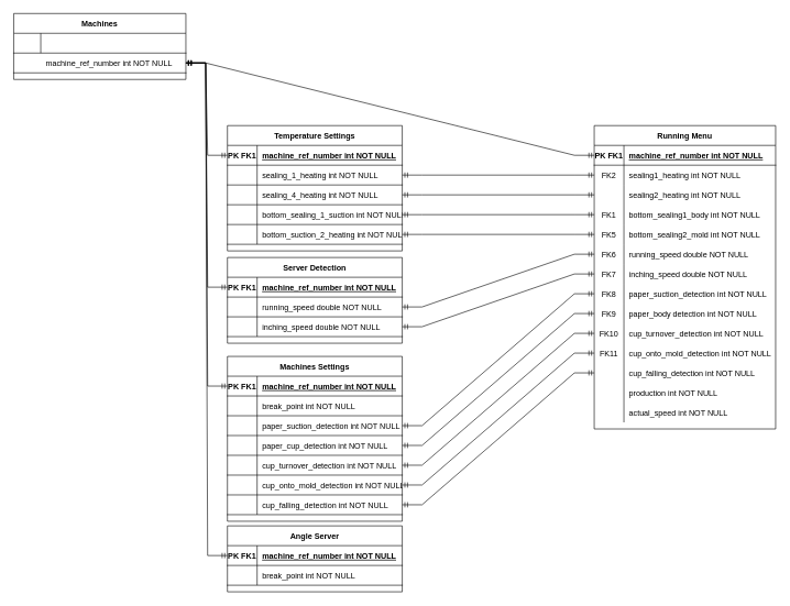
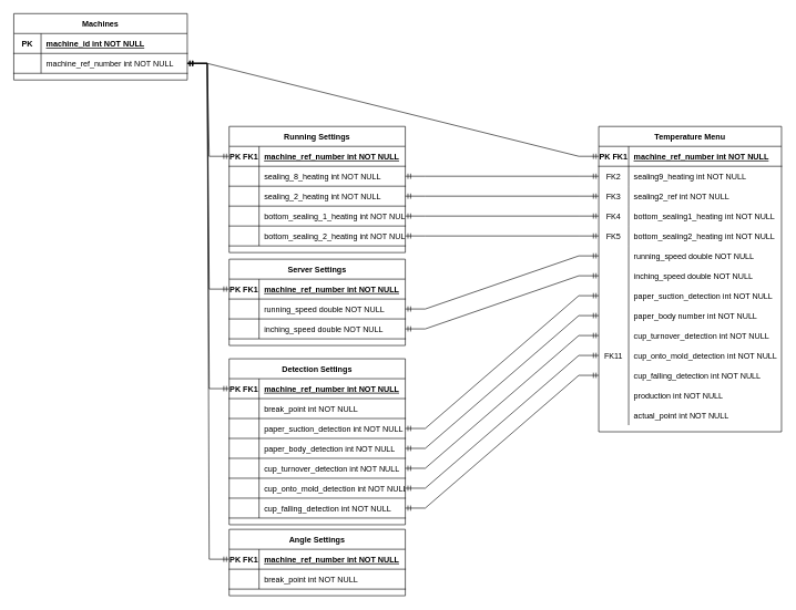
+ <mxCell id="53" value="PK" style="shape=partialRectangle;overflow=hidden;connectable=0;fillColor=none;top=0;left=0;bottom=0;right=0;fontStyle=1;" vertex="1" parent="52"><mxGeometry width="41" height="30" as="geometry"><mxRectangle width="41" height="30" as="alternateBounds" /></mxGeometry></mxCell>
+ <mxCell id="54" value="machine_id int NOT NULL" style="shape=partialRectangle;overflow=hidden;connectable=0;fillColor=none;top=0;left=0;bottom=0;right=0;align=left;spacingLeft=6;fontStyle=5;" vertex="1" parent="52"><mxGeometry x="41" width="220" height="30" as="geometry"><mxRectangle width="220" height="30" as="alternateBounds" /></mxGeometry></mxCell>
- <mxCell id="80" value="Temperature Settings" style="shape=table;startSize=30;container=1;collapsible=1;childLayout=tableLayout;fixedRows=1;rowLines=0;fontStyle=1;align=center;resizeLast=1;" vertex="1" parent="1"><mxGeometry x="344" y="190" width="265" height="190" as="geometry" /></mxCell>
+ <mxCell id="80" value="Running Settings" style="shape=table;startSize=30;container=1;collapsible=1;childLayout=tableLayout;fixedRows=1;rowLines=0;fontStyle=1;align=center;resizeLast=1;" vertex="1" parent="1"><mxGeometry x="344" y="190" width="265" height="190" as="geometry" /></mxCell>
- <mxCell id="2" value="Running Menu" style="shape=table;startSize=30;container=1;collapsible=1;childLayout=tableLayout;fixedRows=1;rowLines=0;fontStyle=1;align=center;resizeLast=1;swimlaneLine=1;strokeColor=default;" parent="1" vertex="1"><mxGeometry x="900" y="190" width="275" height="460" as="geometry" /></mxCell>
+ <mxCell id="2" value="Temperature Menu" style="shape=table;startSize=30;container=1;collapsible=1;childLayout=tableLayout;fixedRows=1;rowLines=0;fontStyle=1;align=center;resizeLast=1;swimlaneLine=1;strokeColor=default;" parent="1" vertex="1"><mxGeometry x="900" y="190" width="275" height="460" as="geometry" /></mxCell>
- <mxCell id="86" value="sealing_1_heating int NOT NULL" style="shape=partialRectangle;overflow=hidden;connectable=0;fillColor=none;top=0;left=0;bottom=0;right=0;align=left;spacingLeft=6;fontStyle=0;" vertex="1" parent="84"><mxGeometry x="45" width="220" height="30" as="geometry"><mxRectangle width="220" height="30" as="alternateBounds" /></mxGeometry></mxCell>
+ <mxCell id="86" value="sealing_8_heating int NOT NULL" style="shape=partialRectangle;overflow=hidden;connectable=0;fillColor=none;top=0;left=0;bottom=0;right=0;align=left;spacingLeft=6;fontStyle=0;" vertex="1" parent="84"><mxGeometry x="45" width="220" height="30" as="geometry"><mxRectangle width="220" height="30" as="alternateBounds" /></mxGeometry></mxCell>
- <mxCell id="8" value="sealing1_heating int NOT NULL" style="shape=partialRectangle;overflow=hidden;connectable=0;fillColor=none;top=0;left=0;bottom=0;right=0;align=left;spacingLeft=6;" parent="6" vertex="1"><mxGeometry x="45" width="230" height="30" as="geometry"><mxRectangle width="230" height="30" as="alternateBounds" /></mxGeometry></mxCell>
+ <mxCell id="8" value="sealing9_heating int NOT NULL" style="shape=partialRectangle;overflow=hidden;connectable=0;fillColor=none;top=0;left=0;bottom=0;right=0;align=left;spacingLeft=6;" parent="6" vertex="1"><mxGeometry x="45" width="230" height="30" as="geometry"><mxRectangle width="230" height="30" as="alternateBounds" /></mxGeometry></mxCell>
+ <mxCell id="10" value="FK3" style="shape=partialRectangle;overflow=hidden;connectable=0;fillColor=none;top=0;left=0;bottom=0;right=0;" parent="9" vertex="1"><mxGeometry width="45" height="30" as="geometry"><mxRectangle width="45" height="30" as="alternateBounds" /></mxGeometry></mxCell>
- <mxCell id="89" value="sealing_4_heating int NOT NULL" style="shape=partialRectangle;overflow=hidden;connectable=0;fillColor=none;top=0;left=0;bottom=0;right=0;align=left;spacingLeft=6;fontStyle=0;" vertex="1" parent="87"><mxGeometry x="45" width="220" height="30" as="geometry"><mxRectangle width="220" height="30" as="alternateBounds" /></mxGeometry></mxCell>
+ <mxCell id="89" value="sealing_2_heating int NOT NULL" style="shape=partialRectangle;overflow=hidden;connectable=0;fillColor=none;top=0;left=0;bottom=0;right=0;align=left;spacingLeft=6;fontStyle=0;" vertex="1" parent="87"><mxGeometry x="45" width="220" height="30" as="geometry"><mxRectangle width="220" height="30" as="alternateBounds" /></mxGeometry></mxCell>
- <mxCell id="11" value="sealing2_heating int NOT NULL" style="shape=partialRectangle;overflow=hidden;connectable=0;fillColor=none;top=0;left=0;bottom=0;right=0;align=left;spacingLeft=6;" parent="9" vertex="1"><mxGeometry x="45" width="230" height="30" as="geometry"><mxRectangle width="230" height="30" as="alternateBounds" /></mxGeometry></mxCell>
+ <mxCell id="11" value="sealing2_ref int NOT NULL" style="shape=partialRectangle;overflow=hidden;connectable=0;fillColor=none;top=0;left=0;bottom=0;right=0;align=left;spacingLeft=6;" parent="9" vertex="1"><mxGeometry x="45" width="230" height="30" as="geometry"><mxRectangle width="230" height="30" as="alternateBounds" /></mxGeometry></mxCell>
- <mxCell id="92" value="bottom_sealing_1_suction int NOT NULL" style="shape=partialRectangle;overflow=hidden;connectable=0;fillColor=none;top=0;left=0;bottom=0;right=0;align=left;spacingLeft=6;fontStyle=0;" vertex="1" parent="90"><mxGeometry x="45" width="220" height="30" as="geometry"><mxRectangle width="220" height="30" as="alternateBounds" /></mxGeometry></mxCell>
+ <mxCell id="92" value="bottom_sealing_1_heating int NOT NULL" style="shape=partialRectangle;overflow=hidden;connectable=0;fillColor=none;top=0;left=0;bottom=0;right=0;align=left;spacingLeft=6;fontStyle=0;" vertex="1" parent="90"><mxGeometry x="45" width="220" height="30" as="geometry"><mxRectangle width="220" height="30" as="alternateBounds" /></mxGeometry></mxCell>
- <mxCell id="13" value="FK1" style="shape=partialRectangle;overflow=hidden;connectable=0;fillColor=none;top=0;left=0;bottom=0;right=0;" parent="12" vertex="1"><mxGeometry width="45" height="30" as="geometry"><mxRectangle width="45" height="30" as="alternateBounds" /></mxGeometry></mxCell>
+ <mxCell id="13" value="FK4" style="shape=partialRectangle;overflow=hidden;connectable=0;fillColor=none;top=0;left=0;bottom=0;right=0;" parent="12" vertex="1"><mxGeometry width="45" height="30" as="geometry"><mxRectangle width="45" height="30" as="alternateBounds" /></mxGeometry></mxCell>
- <mxCell id="14" value="bottom_sealing1_body int NOT NULL" style="shape=partialRectangle;overflow=hidden;connectable=0;fillColor=none;top=0;left=0;bottom=0;right=0;align=left;spacingLeft=6;" parent="12" vertex="1"><mxGeometry x="45" width="230" height="30" as="geometry"><mxRectangle width="230" height="30" as="alternateBounds" /></mxGeometry></mxCell>
+ <mxCell id="14" value="bottom_sealing1_heating int NOT NULL" style="shape=partialRectangle;overflow=hidden;connectable=0;fillColor=none;top=0;left=0;bottom=0;right=0;align=left;spacingLeft=6;" parent="12" vertex="1"><mxGeometry x="45" width="230" height="30" as="geometry"><mxRectangle width="230" height="30" as="alternateBounds" /></mxGeometry></mxCell>
- <mxCell id="95" value="bottom_suction_2_heating int NOT NULL" style="shape=partialRectangle;overflow=hidden;connectable=0;fillColor=none;top=0;left=0;bottom=0;right=0;align=left;spacingLeft=6;fontStyle=0;" vertex="1" parent="93"><mxGeometry x="45" width="220" height="30" as="geometry"><mxRectangle width="220" height="30" as="alternateBounds" /></mxGeometry></mxCell>
+ <mxCell id="95" value="bottom_sealing_2_heating int NOT NULL" style="shape=partialRectangle;overflow=hidden;connectable=0;fillColor=none;top=0;left=0;bottom=0;right=0;align=left;spacingLeft=6;fontStyle=0;" vertex="1" parent="93"><mxGeometry x="45" width="220" height="30" as="geometry"><mxRectangle width="220" height="30" as="alternateBounds" /></mxGeometry></mxCell>
- <mxCell id="17" value="bottom_sealing2_mold int NOT NULL" style="shape=partialRectangle;overflow=hidden;connectable=0;fillColor=none;top=0;left=0;bottom=0;right=0;align=left;spacingLeft=6;" parent="15" vertex="1"><mxGeometry x="45" width="230" height="30" as="geometry"><mxRectangle width="230" height="30" as="alternateBounds" /></mxGeometry></mxCell>
+ <mxCell id="17" value="bottom_sealing2_heating int NOT NULL" style="shape=partialRectangle;overflow=hidden;connectable=0;fillColor=none;top=0;left=0;bottom=0;right=0;align=left;spacingLeft=6;" parent="15" vertex="1"><mxGeometry x="45" width="230" height="30" as="geometry"><mxRectangle width="230" height="30" as="alternateBounds" /></mxGeometry></mxCell>
- <mxCell id="19" value="FK6" style="shape=partialRectangle;overflow=hidden;connectable=0;fillColor=none;top=0;left=0;bottom=0;right=0;" parent="18" vertex="1"><mxGeometry width="45" height="30" as="geometry"><mxRectangle width="45" height="30" as="alternateBounds" /></mxGeometry></mxCell>
- <mxCell id="96" value="Server Detection" style="shape=table;startSize=30;container=1;collapsible=1;childLayout=tableLayout;fixedRows=1;rowLines=0;fontStyle=1;align=center;resizeLast=1;" vertex="1" parent="1"><mxGeometry x="344" y="390" width="265" height="130" as="geometry" /></mxCell>
+ <mxCell id="96" value="Server Settings" style="shape=table;startSize=30;container=1;collapsible=1;childLayout=tableLayout;fixedRows=1;rowLines=0;fontStyle=1;align=center;resizeLast=1;" vertex="1" parent="1"><mxGeometry x="344" y="390" width="265" height="130" as="geometry" /></mxCell>
- <mxCell id="22" value="FK7" style="shape=partialRectangle;overflow=hidden;connectable=0;fillColor=none;top=0;left=0;bottom=0;right=0;" parent="21" vertex="1"><mxGeometry width="45" height="30" as="geometry"><mxRectangle width="45" height="30" as="alternateBounds" /></mxGeometry></mxCell>
- <mxCell id="25" value="FK8" style="shape=partialRectangle;overflow=hidden;connectable=0;fillColor=none;top=0;left=0;bottom=0;right=0;" parent="24" vertex="1"><mxGeometry width="45" height="30" as="geometry"><mxRectangle width="45" height="30" as="alternateBounds" /></mxGeometry></mxCell>
- <mxCell id="28" value="FK9" style="shape=partialRectangle;overflow=hidden;connectable=0;fillColor=none;top=0;left=0;bottom=0;right=0;" parent="27" vertex="1"><mxGeometry width="45" height="30" as="geometry"><mxRectangle width="45" height="30" as="alternateBounds" /></mxGeometry></mxCell>
- <mxCell id="29" value="paper_body detection int NOT NULL" style="shape=partialRectangle;overflow=hidden;connectable=0;fillColor=none;top=0;left=0;bottom=0;right=0;align=left;spacingLeft=6;" parent="27" vertex="1"><mxGeometry x="45" width="230" height="30" as="geometry"><mxRectangle width="230" height="30" as="alternateBounds" /></mxGeometry></mxCell>
+ <mxCell id="29" value="paper_body number int NOT NULL" style="shape=partialRectangle;overflow=hidden;connectable=0;fillColor=none;top=0;left=0;bottom=0;right=0;align=left;spacingLeft=6;" parent="27" vertex="1"><mxGeometry x="45" width="230" height="30" as="geometry"><mxRectangle width="230" height="30" as="alternateBounds" /></mxGeometry></mxCell>
- <mxCell id="31" value="FK10" style="shape=partialRectangle;overflow=hidden;connectable=0;fillColor=none;top=0;left=0;bottom=0;right=0;" parent="30" vertex="1"><mxGeometry width="45" height="30" as="geometry"><mxRectangle width="45" height="30" as="alternateBounds" /></mxGeometry></mxCell>
- <mxCell id="58" value="Machines Settings" style="shape=table;startSize=30;container=1;collapsible=1;childLayout=tableLayout;fixedRows=1;rowLines=0;fontStyle=1;align=center;resizeLast=1;" vertex="1" parent="1"><mxGeometry x="344" y="540" width="265" height="250" as="geometry" /></mxCell>
+ <mxCell id="58" value="Detection Settings" style="shape=table;startSize=30;container=1;collapsible=1;childLayout=tableLayout;fixedRows=1;rowLines=0;fontStyle=1;align=center;resizeLast=1;" vertex="1" parent="1"><mxGeometry x="344" y="540" width="265" height="250" as="geometry" /></mxCell>
- <mxCell id="43" value="actual_speed int NOT NULL" style="shape=partialRectangle;overflow=hidden;connectable=0;fillColor=none;top=0;left=0;bottom=0;right=0;align=left;spacingLeft=6;" parent="41" vertex="1"><mxGeometry x="45" width="230" height="30" as="geometry"><mxRectangle width="230" height="30" as="alternateBounds" /></mxGeometry></mxCell>
+ <mxCell id="43" value="actual_point int NOT NULL" style="shape=partialRectangle;overflow=hidden;connectable=0;fillColor=none;top=0;left=0;bottom=0;right=0;align=left;spacingLeft=6;" parent="41" vertex="1"><mxGeometry x="45" width="230" height="30" as="geometry"><mxRectangle width="230" height="30" as="alternateBounds" /></mxGeometry></mxCell>
- <mxCell id="70" value="paper_cup_detection int NOT NULL" style="shape=partialRectangle;overflow=hidden;connectable=0;fillColor=none;top=0;left=0;bottom=0;right=0;align=left;spacingLeft=6;fontStyle=0;" vertex="1" parent="68"><mxGeometry x="45" width="220" height="30" as="geometry"><mxRectangle width="220" height="30" as="alternateBounds" /></mxGeometry></mxCell>
+ <mxCell id="70" value="paper_body_detection int NOT NULL" style="shape=partialRectangle;overflow=hidden;connectable=0;fillColor=none;top=0;left=0;bottom=0;right=0;align=left;spacingLeft=6;fontStyle=0;" vertex="1" parent="68"><mxGeometry x="45" width="220" height="30" as="geometry"><mxRectangle width="220" height="30" as="alternateBounds" /></mxGeometry></mxCell>
- <mxCell id="44" value="Angle Server" style="shape=table;startSize=30;container=1;collapsible=1;childLayout=tableLayout;fixedRows=1;rowLines=0;fontStyle=1;align=center;resizeLast=1;" parent="1" vertex="1"><mxGeometry x="344" y="797" width="265" height="100" as="geometry" /></mxCell>
+ <mxCell id="44" value="Angle Settings" style="shape=table;startSize=30;container=1;collapsible=1;childLayout=tableLayout;fixedRows=1;rowLines=0;fontStyle=1;align=center;resizeLast=1;" parent="1" vertex="1"><mxGeometry x="344" y="797" width="265" height="100" as="geometry" /></mxCell>
